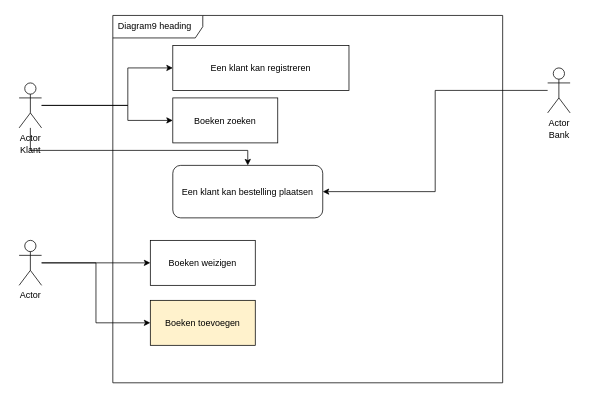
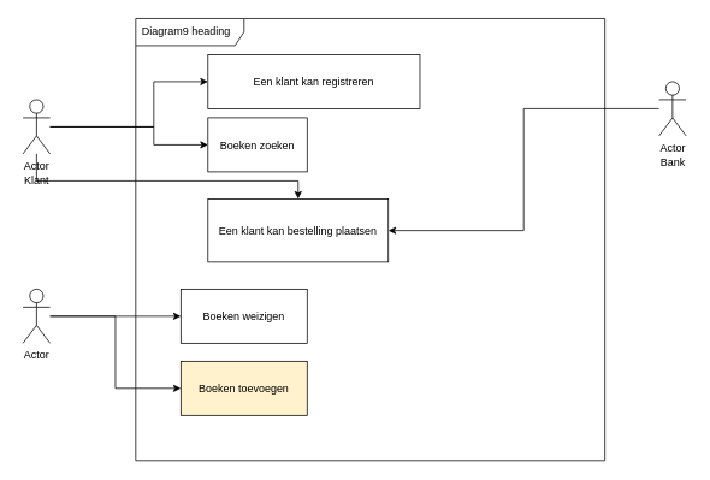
- <mxCell id="13" value="Boeken zoeken" style="fontStyle=0;" vertex="1" parent="1"><mxGeometry x="230" y="130" width="140" height="60" as="geometry" /></mxCell>
+ <mxCell id="13" value="Boeken zoeken" style="fontStyle=0;" vertex="1" parent="1"><mxGeometry x="230" y="130" width="110" height="60" as="geometry" /></mxCell>
- <mxCell id="12" value="Een klant kan bestelling plaatsen" style="fontStyle=0;rounded=1;" vertex="1" parent="1"><mxGeometry x="230" y="220" width="200" height="70" as="geometry" /></mxCell>
+ <mxCell id="12" value="Een klant kan bestelling plaatsen" style="fontStyle=0;" vertex="1" parent="1"><mxGeometry x="230" y="220" width="200" height="70" as="geometry" /></mxCell>
